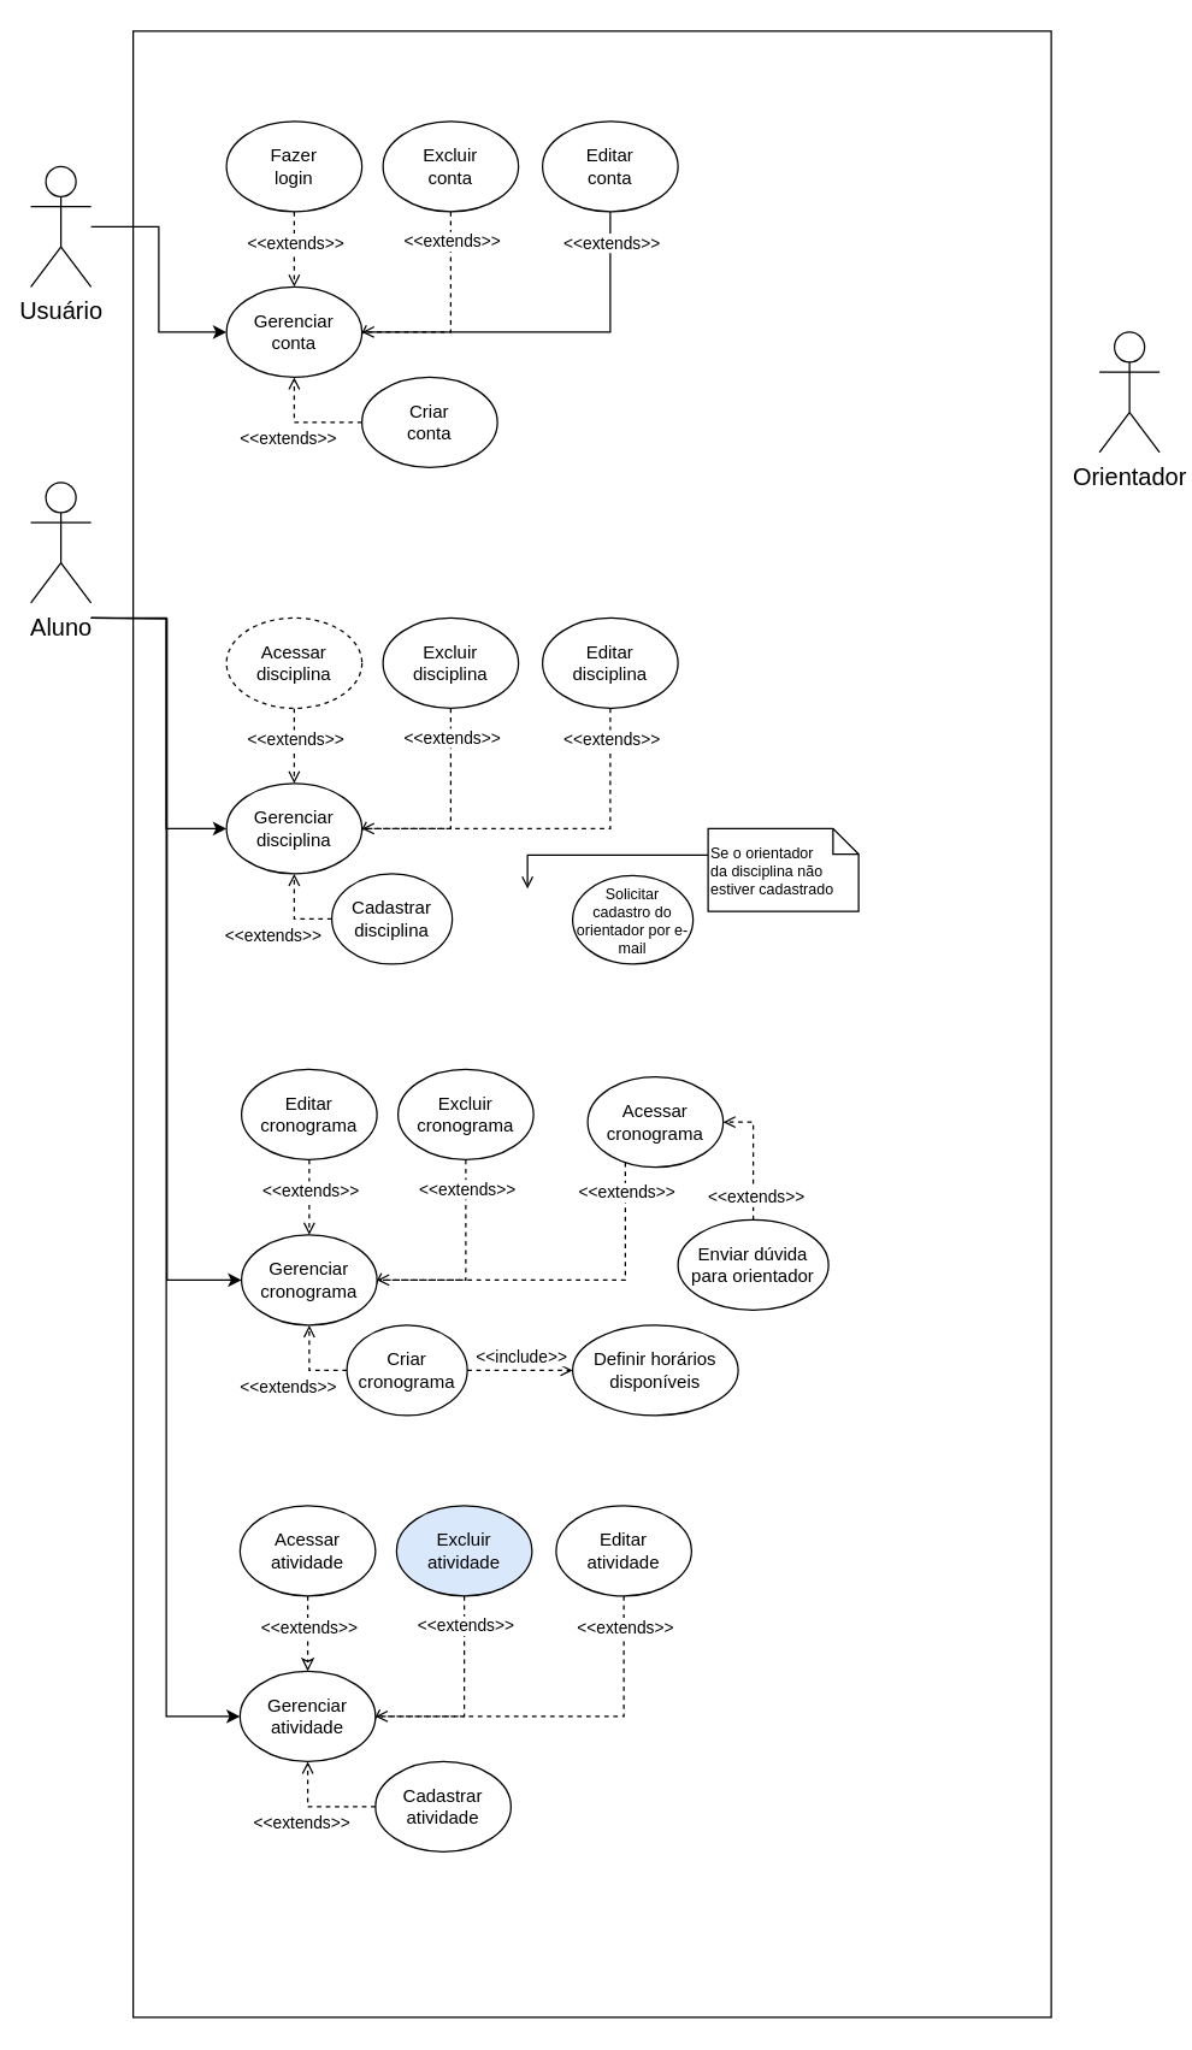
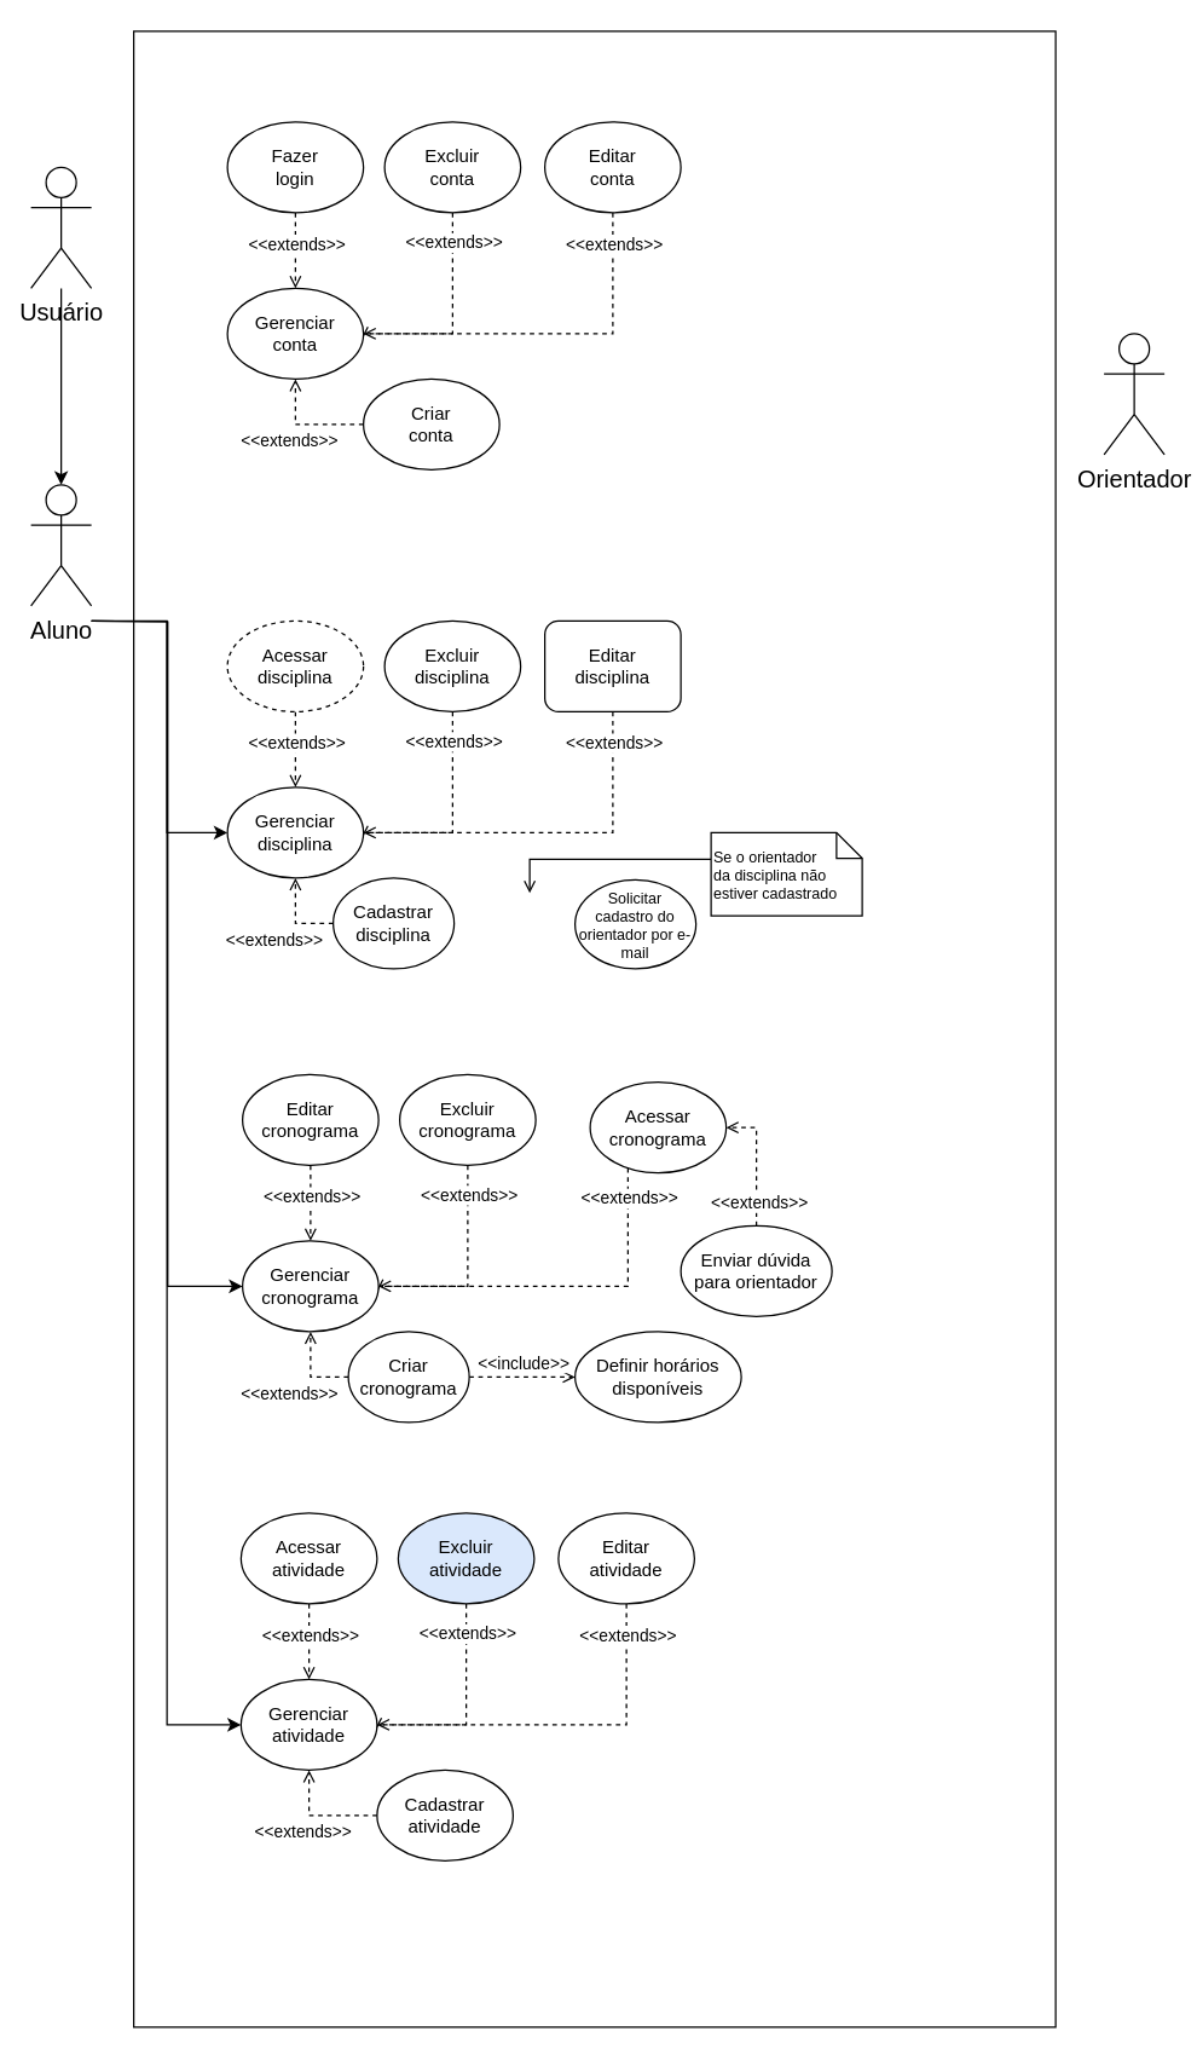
- <mxCell id="3" style="edgeStyle=orthogonalEdgeStyle;rounded=0;orthogonalLoop=1;jettySize=auto;html=1;entryX=0;entryY=0.5;entryDx=0;entryDy=0;" edge="1" parent="1" source="4" target="17"><mxGeometry relative="1" as="geometry" /></mxCell>
+ <mxCell id="3" style="edgeStyle=orthogonalEdgeStyle;rounded=0;orthogonalLoop=1;jettySize=auto;html=1;" edge="1" parent="1" source="4" target="69"><mxGeometry relative="1" as="geometry" /></mxCell>
- <mxCell id="11" style="edgeStyle=orthogonalEdgeStyle;rounded=0;orthogonalLoop=1;jettySize=auto;html=1;entryX=0.993;entryY=0.561;entryDx=0;entryDy=0;entryPerimeter=0;endArrow=open;endFill=0;dashed=0;" edge="1" parent="1" source="13" target="17"><mxGeometry relative="1" as="geometry"><mxPoint x="380" y="220" as="targetPoint" /><Array as="points"><mxPoint x="405" y="220" /><mxPoint x="239" y="220" /></Array></mxGeometry></mxCell>
+ <mxCell id="11" style="edgeStyle=orthogonalEdgeStyle;rounded=0;orthogonalLoop=1;jettySize=auto;html=1;entryX=0.993;entryY=0.561;entryDx=0;entryDy=0;entryPerimeter=0;endArrow=open;endFill=0;dashed=1;" edge="1" parent="1" source="13" target="17"><mxGeometry relative="1" as="geometry"><mxPoint x="380" y="220" as="targetPoint" /><Array as="points"><mxPoint x="405" y="220" /><mxPoint x="239" y="220" /></Array></mxGeometry></mxCell>
- <mxCell id="26" value="&lt;div&gt;Editar&lt;/div&gt;&lt;div&gt;disciplina&lt;/div&gt;" style="ellipse;whiteSpace=wrap;html=1;" vertex="1" parent="1"><mxGeometry x="360" y="410" width="90" height="60" as="geometry" /></mxCell>
+ <mxCell id="26" value="&lt;div&gt;Editar&lt;/div&gt;&lt;div&gt;disciplina&lt;/div&gt;" style="whiteSpace=wrap;html=1;rounded=1;" vertex="1" parent="1"><mxGeometry x="360" y="410" width="90" height="60" as="geometry" /></mxCell>
- <mxCell id="62" style="edgeStyle=orthogonalEdgeStyle;rounded=0;orthogonalLoop=1;jettySize=auto;html=1;dashed=1;endArrow=classic;endFill=0;" edge="1" source="64" target="65" parent="1"><mxGeometry relative="1" as="geometry" /></mxCell>
+ <mxCell id="62" style="edgeStyle=orthogonalEdgeStyle;rounded=0;orthogonalLoop=1;jettySize=auto;html=1;dashed=1;endArrow=open;endFill=0;" edge="1" source="64" target="65" parent="1"><mxGeometry relative="1" as="geometry" /></mxCell>
